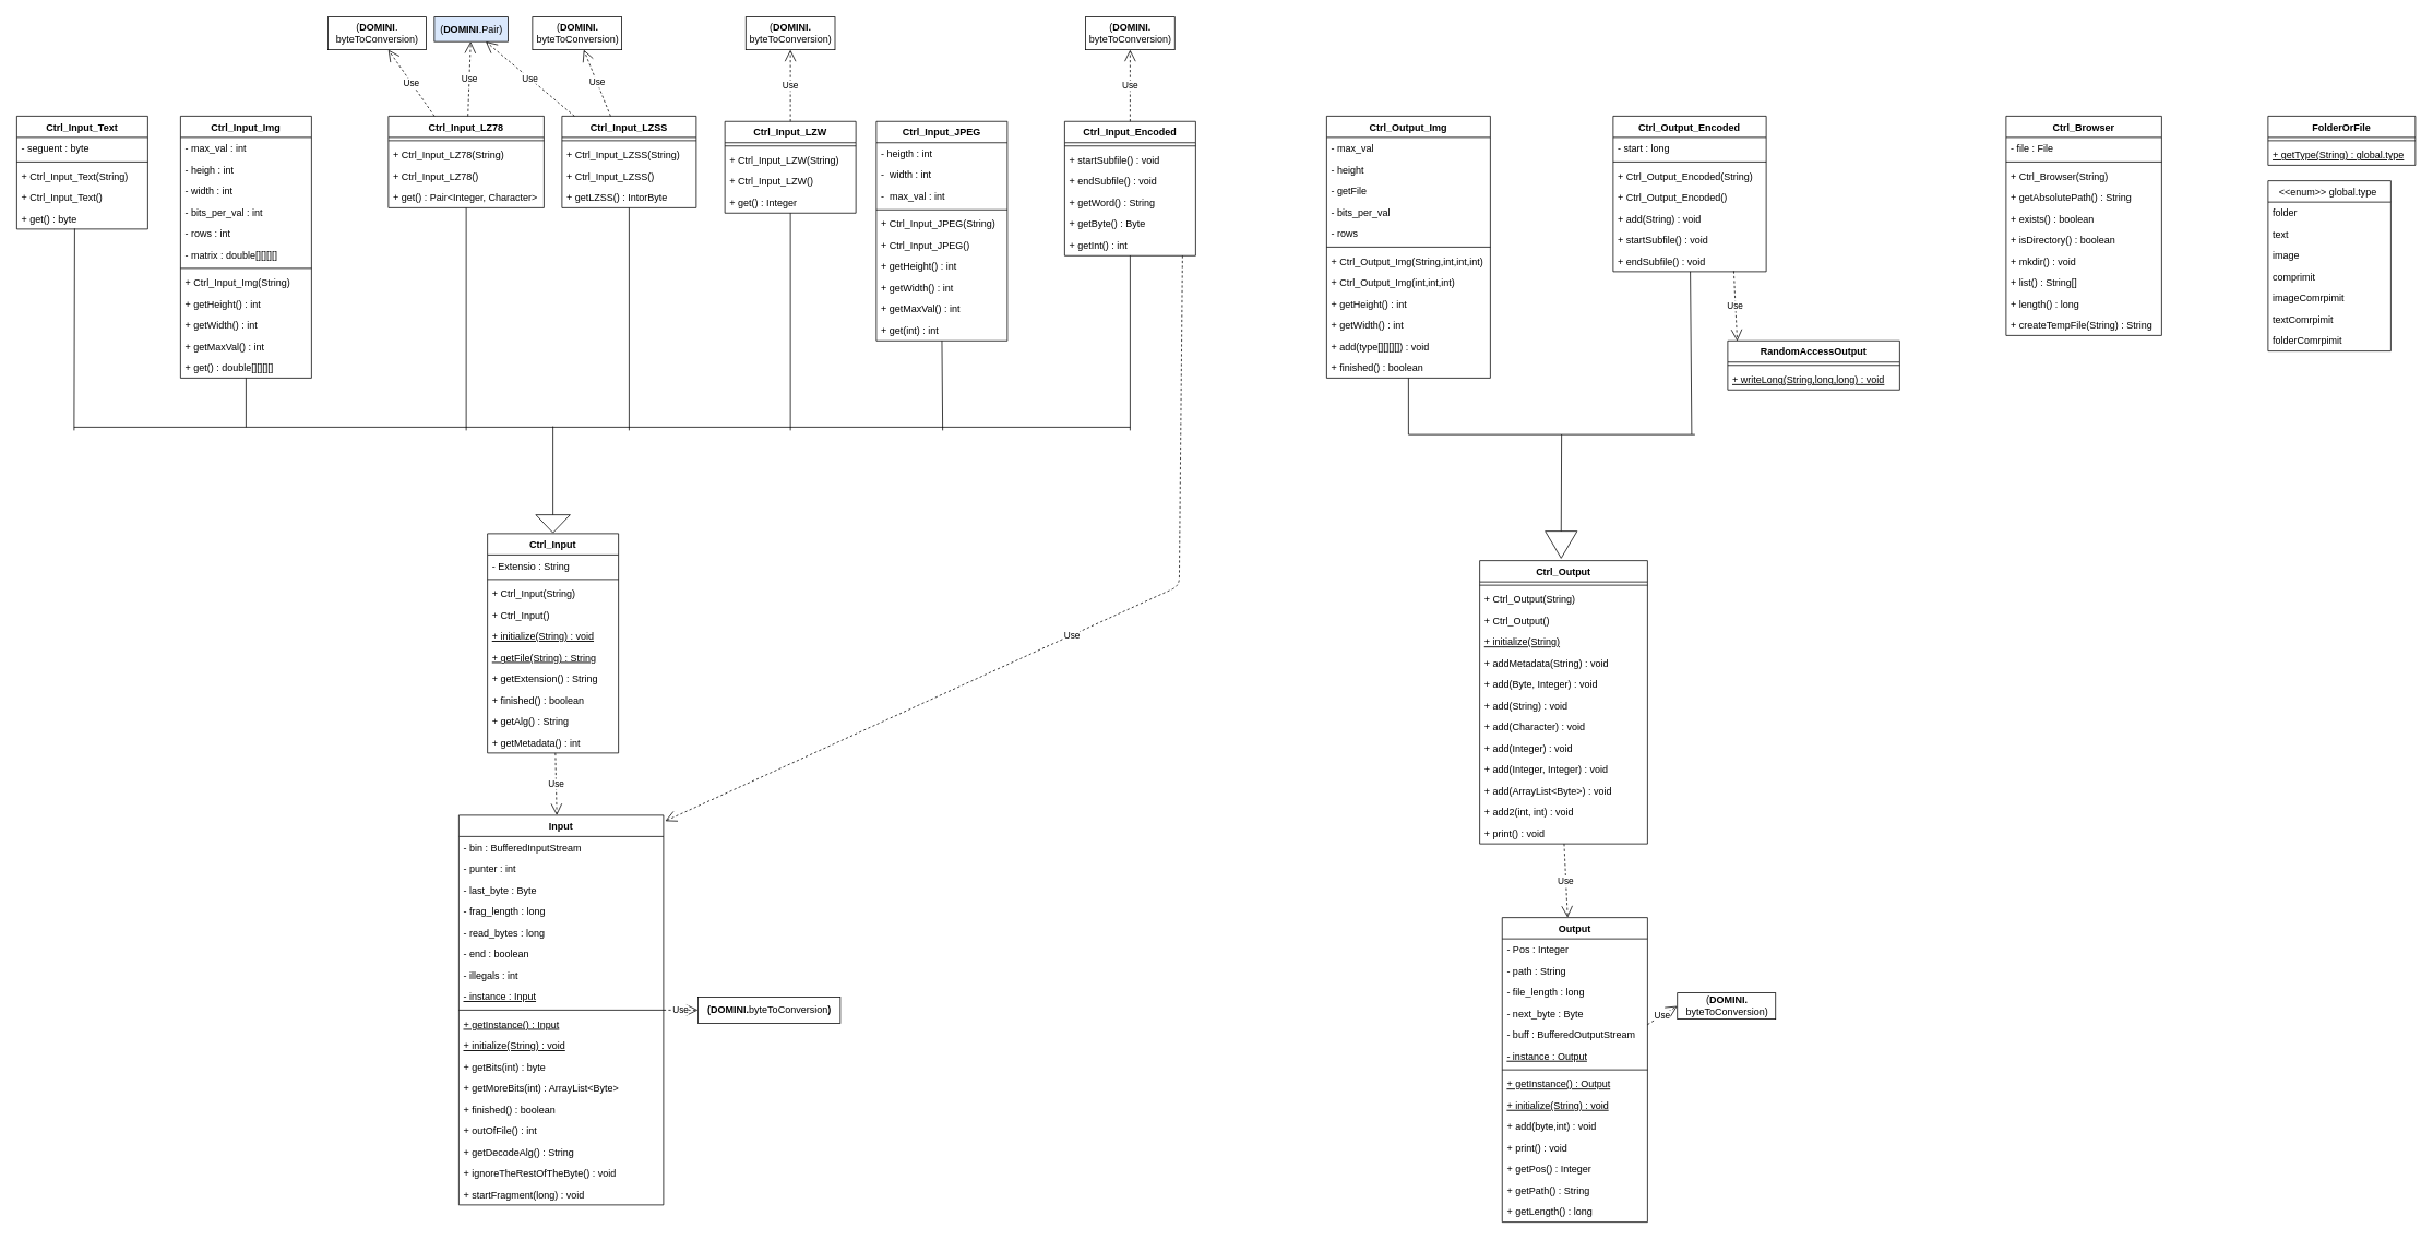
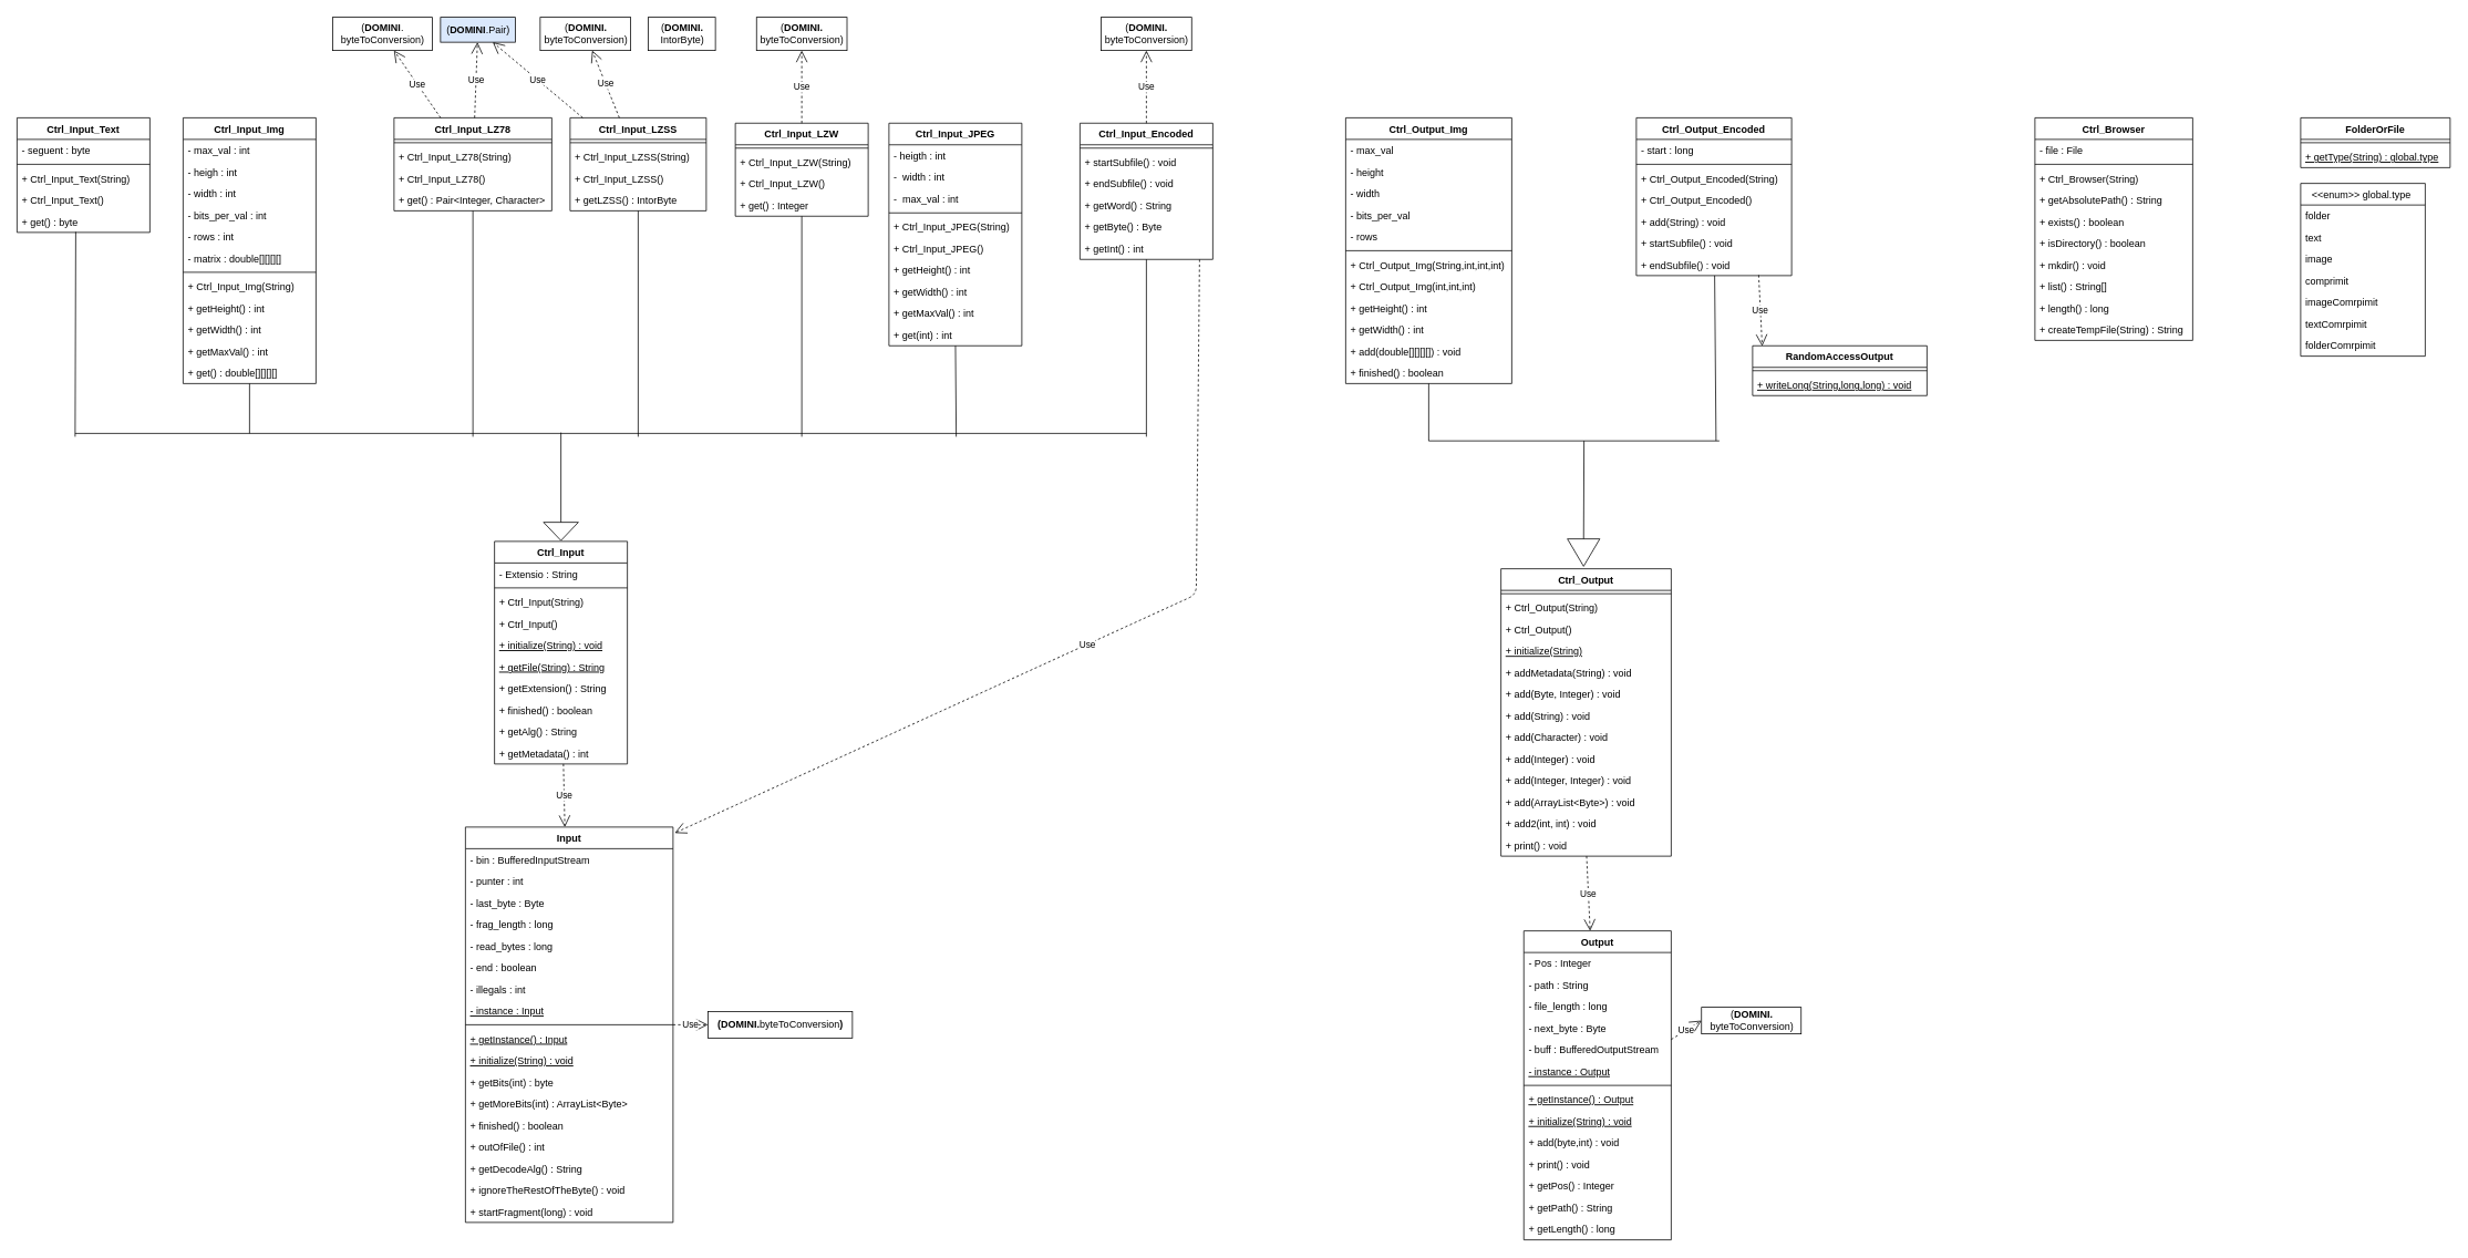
+ <mxCell id="122" value="(&lt;b&gt;DOMINI.&lt;/b&gt;&lt;br&gt;IntorByte)" style="html=1;" vertex="1" parent="1"><mxGeometry x="780" y="20" width="81" height="40" as="geometry" /></mxCell>
- <mxCell id="112" value="- getFile" style="text;strokeColor=none;fillColor=none;align=left;verticalAlign=top;spacingLeft=4;spacingRight=4;overflow=hidden;rotatable=0;points=[[0,0.5],[1,0.5]];portConstraint=eastwest;" vertex="1" parent="109"><mxGeometry y="78" width="200" height="26" as="geometry" /></mxCell>
+ <mxCell id="112" value="- width" style="text;strokeColor=none;fillColor=none;align=left;verticalAlign=top;spacingLeft=4;spacingRight=4;overflow=hidden;rotatable=0;points=[[0,0.5],[1,0.5]];portConstraint=eastwest;" vertex="1" parent="109"><mxGeometry y="78" width="200" height="26" as="geometry" /></mxCell>
- <mxCell id="120" value="+ add(type[][][][]) : void" style="text;strokeColor=none;fillColor=none;align=left;verticalAlign=top;spacingLeft=4;spacingRight=4;overflow=hidden;rotatable=0;points=[[0,0.5],[1,0.5]];portConstraint=eastwest;" vertex="1" parent="109"><mxGeometry y="268" width="200" height="26" as="geometry" /></mxCell>
+ <mxCell id="120" value="+ add(double[][][][]) : void" style="text;strokeColor=none;fillColor=none;align=left;verticalAlign=top;spacingLeft=4;spacingRight=4;overflow=hidden;rotatable=0;points=[[0,0.5],[1,0.5]];portConstraint=eastwest;" vertex="1" parent="109"><mxGeometry y="268" width="200" height="26" as="geometry" /></mxCell>
